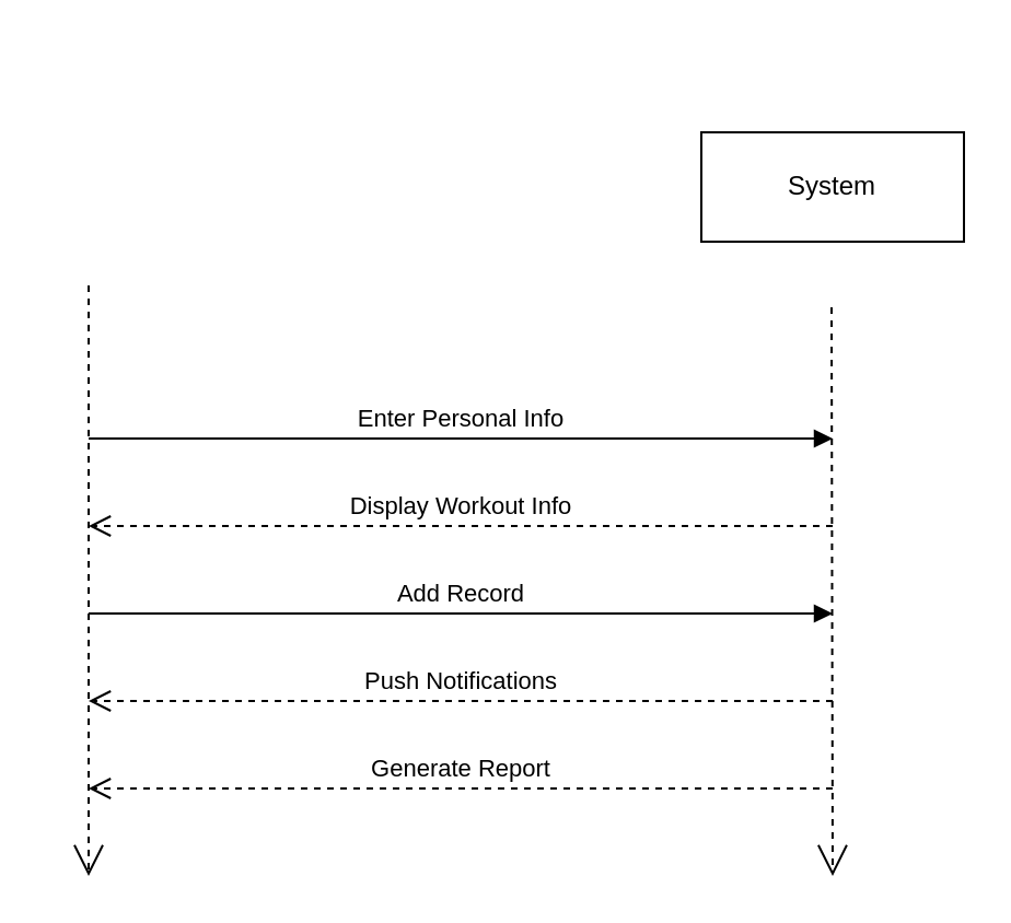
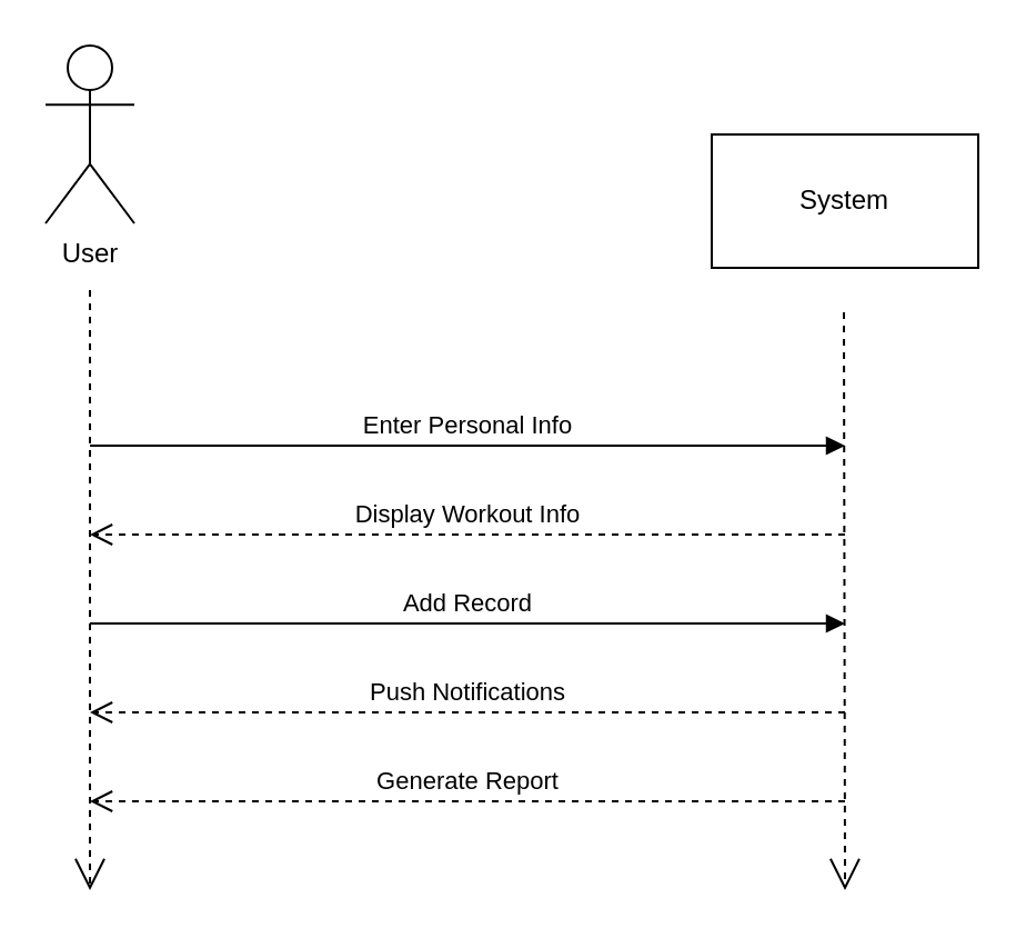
+ <mxCell id="2" value="User" style="shape=umlActor;verticalLabelPosition=bottom;verticalAlign=top;html=1;outlineConnect=0;" vertex="1" parent="1"><mxGeometry x="20" y="20" width="40" height="80" as="geometry" /></mxCell>
- <mxCell id="3" value="System" style="rounded=0;whiteSpace=wrap;html=1;" vertex="1" parent="1"><mxGeometry x="320" y="60" width="120" height="50" as="geometry" /></mxCell>
+ <mxCell id="3" value="System" style="rounded=0;whiteSpace=wrap;html=1;" vertex="1" parent="1"><mxGeometry x="320" y="60" width="120" height="60" as="geometry" /></mxCell>
